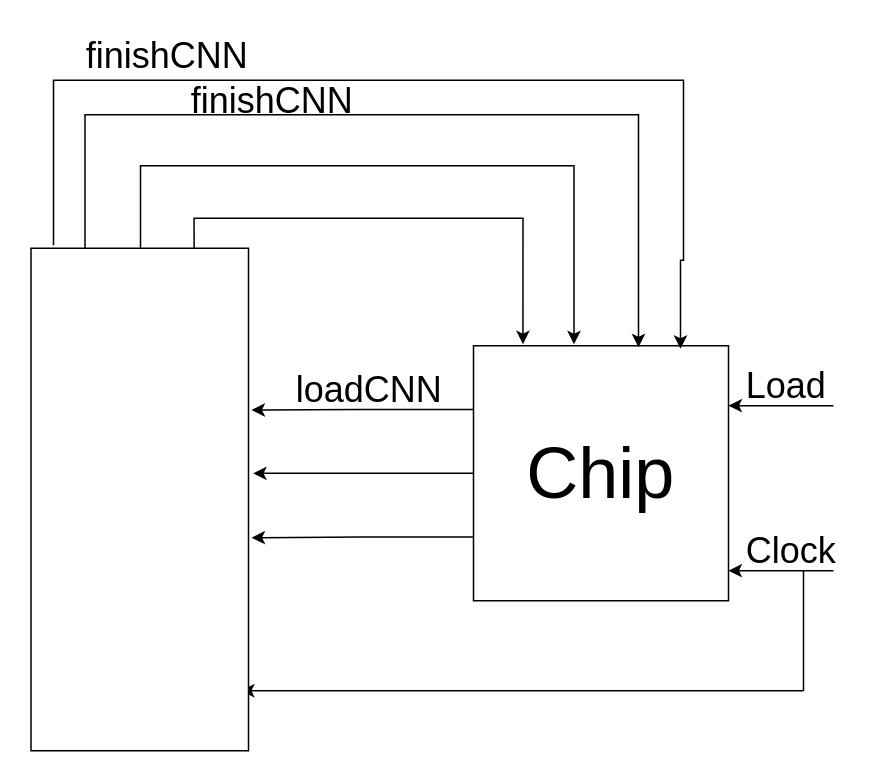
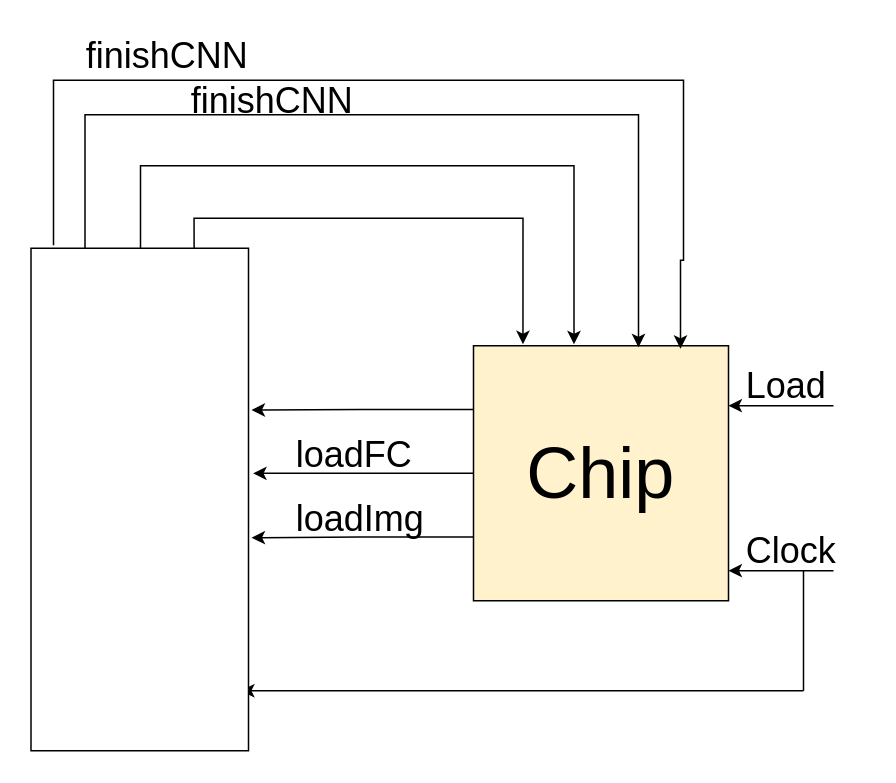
- <mxCell id="16" value="&lt;span style=&quot;font-size: 24px&quot;&gt;loadCNN&lt;/span&gt;" style="text;html=1;resizable=0;points=[];autosize=1;align=left;verticalAlign=top;spacingTop=-4;" vertex="1" parent="1"><mxGeometry x="195" y="243" width="110" height="20" as="geometry" /></mxCell>
+ <mxCell id="17" value="&lt;span style=&quot;font-size: 24px&quot;&gt;loadFC&lt;/span&gt;" style="text;html=1;resizable=0;points=[];autosize=1;align=left;verticalAlign=top;spacingTop=-4;" vertex="1" parent="1"><mxGeometry x="195" y="286" width="90" height="20" as="geometry" /></mxCell>
- <mxCell id="5" value="&lt;font style=&quot;font-size: 48px&quot;&gt;Chip&lt;/font&gt;" style="whiteSpace=wrap;html=1;aspect=fixed;" vertex="1" parent="1"><mxGeometry x="315" y="230" width="170" height="170" as="geometry" /></mxCell>
+ <mxCell id="5" value="&lt;font style=&quot;font-size: 48px&quot;&gt;Chip&lt;/font&gt;" style="whiteSpace=wrap;html=1;aspect=fixed;fillColor=#fff2cc;" vertex="1" parent="1"><mxGeometry x="315" y="230" width="170" height="170" as="geometry" /></mxCell>
+ <mxCell id="18" value="&lt;span style=&quot;font-size: 24px&quot;&gt;loadImg&lt;/span&gt;" style="text;html=1;resizable=0;points=[];autosize=1;align=left;verticalAlign=top;spacingTop=-4;" vertex="1" parent="1"><mxGeometry x="195" y="329" width="100" height="20" as="geometry" /></mxCell>
